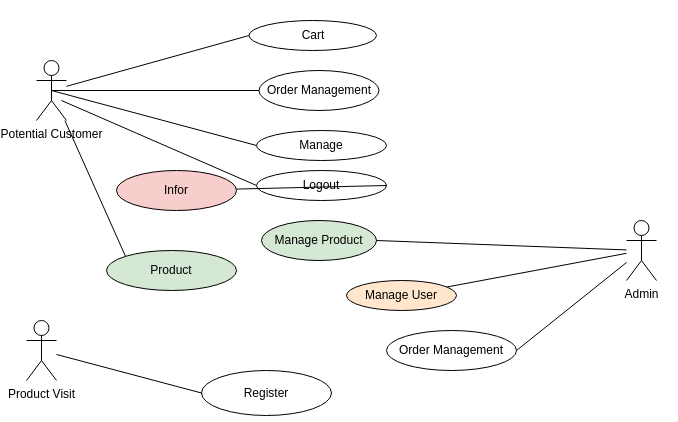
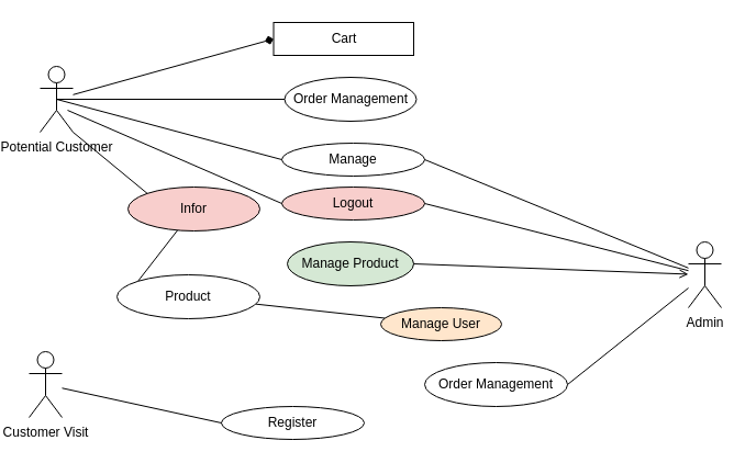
- <mxCell id="21" value="Cart" style="ellipse;whiteSpace=wrap;html=1;" vertex="1" parent="1"><mxGeometry x="242.5" y="20" width="127.5" height="30" as="geometry" /></mxCell>
+ <mxCell id="21" value="Cart" style="whiteSpace=wrap;html=1;rounded=0;" vertex="1" parent="1"><mxGeometry x="242.5" y="20" width="127.5" height="30" as="geometry" /></mxCell>
- <mxCell id="22" value="" style="endArrow=none;html=1;rounded=0;entryX=0;entryY=0.5;entryDx=0;entryDy=0;" edge="1" parent="1" source="4" target="21"><mxGeometry width="50" height="50" relative="1" as="geometry"><mxPoint x="300" y="330" as="sourcePoint" /><mxPoint x="350" y="280" as="targetPoint" /></mxGeometry></mxCell>
+ <mxCell id="22" value="" style="endArrow=diamond;html=1;rounded=0;entryX=0;entryY=0.5;entryDx=0;entryDy=0;" edge="1" parent="1" source="4" target="21"><mxGeometry width="50" height="50" relative="1" as="geometry"><mxPoint x="300" y="330" as="sourcePoint" /><mxPoint x="350" y="280" as="targetPoint" /></mxGeometry></mxCell>
+ <mxCell id="26" value="" style="endArrow=none;html=1;rounded=0;exitX=1;exitY=1;exitDx=0;exitDy=0;exitPerimeter=0;entryX=0;entryY=0;entryDx=0;entryDy=0;" edge="1" parent="1" source="4" target="25"><mxGeometry width="50" height="50" relative="1" as="geometry"><mxPoint x="300" y="330" as="sourcePoint" /><mxPoint x="350" y="280" as="targetPoint" /></mxGeometry></mxCell>
- <mxCell id="10" value="Logout" style="ellipse;whiteSpace=wrap;html=1;" vertex="1" parent="1"><mxGeometry x="250" y="170" width="130" height="30" as="geometry" /></mxCell>
+ <mxCell id="10" value="Logout" style="ellipse;whiteSpace=wrap;html=1;fillColor=#f8cecc;" vertex="1" parent="1"><mxGeometry x="250" y="170" width="130" height="30" as="geometry" /></mxCell>
- <mxCell id="11" value="" style="endArrow=none;html=1;rounded=0;exitX=1;exitY=0.5;exitDx=0;exitDy=0;" edge="1" parent="1" source="10" target="25"><mxGeometry width="50" height="50" relative="1" as="geometry"><mxPoint x="300" y="330" as="sourcePoint" /><mxPoint x="350" y="280" as="targetPoint" /></mxGeometry></mxCell>
+ <mxCell id="11" value="" style="endArrow=none;html=1;rounded=0;exitX=1;exitY=0.5;exitDx=0;exitDy=0;" edge="1" parent="1" source="10" target="2"><mxGeometry width="50" height="50" relative="1" as="geometry"><mxPoint x="300" y="330" as="sourcePoint" /><mxPoint x="350" y="280" as="targetPoint" /></mxGeometry></mxCell>
- <mxCell id="24" value="" style="endArrow=none;html=1;rounded=0;exitX=0;exitY=0;exitDx=0;exitDy=0;" edge="1" parent="1" source="23" target="4"><mxGeometry width="50" height="50" relative="1" as="geometry"><mxPoint x="300" y="330" as="sourcePoint" /><mxPoint x="350" y="280" as="targetPoint" /></mxGeometry></mxCell>
+ <mxCell id="24" value="" style="endArrow=none;html=1;rounded=0;exitX=0;exitY=0;exitDx=0;exitDy=0;" edge="1" parent="1" source="23" target="25"><mxGeometry width="50" height="50" relative="1" as="geometry"><mxPoint x="300" y="330" as="sourcePoint" /><mxPoint x="350" y="280" as="targetPoint" /></mxGeometry></mxCell>
+ <mxCell id="8" value="" style="endArrow=none;html=1;rounded=0;exitX=1;exitY=0.5;exitDx=0;exitDy=0;" edge="1" parent="1" source="5" target="2"><mxGeometry width="50" height="50" relative="1" as="geometry"><mxPoint x="300" y="330" as="sourcePoint" /><mxPoint x="350" y="280" as="targetPoint" /></mxGeometry></mxCell>
- <mxCell id="14" value="" style="endArrow=none;html=1;rounded=0;exitX=1;exitY=0.5;exitDx=0;exitDy=0;" edge="1" parent="1" source="13" target="2"><mxGeometry width="50" height="50" relative="1" as="geometry"><mxPoint x="300" y="330" as="sourcePoint" /><mxPoint x="350" y="280" as="targetPoint" /></mxGeometry></mxCell>
+ <mxCell id="14" value="" style="endArrow=open;html=1;rounded=0;exitX=1;exitY=0.5;exitDx=0;exitDy=0;" edge="1" parent="1" source="13" target="2"><mxGeometry width="50" height="50" relative="1" as="geometry"><mxPoint x="300" y="330" as="sourcePoint" /><mxPoint x="350" y="280" as="targetPoint" /></mxGeometry></mxCell>
- <mxCell id="16" value="" style="endArrow=none;html=1;rounded=0;" edge="1" parent="1" source="15" target="2"><mxGeometry width="50" height="50" relative="1" as="geometry"><mxPoint x="300" y="330" as="sourcePoint" /><mxPoint x="350" y="280" as="targetPoint" /></mxGeometry></mxCell>
+ <mxCell id="16" value="" style="endArrow=none;html=1;rounded=0;" edge="1" parent="1" source="15" target="23"><mxGeometry width="50" height="50" relative="1" as="geometry"><mxPoint x="300" y="330" as="sourcePoint" /><mxPoint x="350" y="280" as="targetPoint" /></mxGeometry></mxCell>
- <mxCell id="23" value="Product" style="ellipse;whiteSpace=wrap;html=1;fillColor=#d5e8d4;" vertex="1" parent="1"><mxGeometry x="100" y="250" width="130" height="40" as="geometry" /></mxCell>
+ <mxCell id="23" value="Product" style="ellipse;whiteSpace=wrap;html=1;" vertex="1" parent="1"><mxGeometry x="100" y="250" width="130" height="40" as="geometry" /></mxCell>
- <mxCell id="6" value="Register" style="ellipse;whiteSpace=wrap;html=1;" vertex="1" parent="1"><mxGeometry x="195" y="370" width="130" height="45" as="geometry" /></mxCell>
+ <mxCell id="6" value="Register" style="ellipse;whiteSpace=wrap;html=1;" vertex="1" parent="1"><mxGeometry x="195" y="370" width="130" height="30" as="geometry" /></mxCell>
- <mxCell id="3" value="Product Visit&lt;br&gt;" style="shape=umlActor;verticalLabelPosition=bottom;verticalAlign=top;html=1;outlineConnect=0;" vertex="1" parent="1"><mxGeometry x="20" y="320" width="30" height="60" as="geometry" /></mxCell>
+ <mxCell id="3" value="Customer Visit&lt;br&gt;" style="shape=umlActor;verticalLabelPosition=bottom;verticalAlign=top;html=1;outlineConnect=0;" vertex="1" parent="1"><mxGeometry x="20" y="320" width="30" height="60" as="geometry" /></mxCell>
